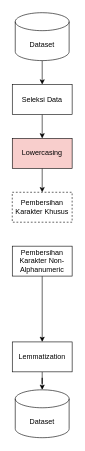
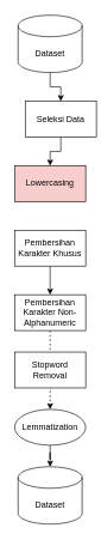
- <mxCell id="5" value="Seleksi Data" style="html=1;dashed=0;whiteSpace=wrap;" vertex="1" parent="1"><mxGeometry x="20" y="140" width="100" height="50" as="geometry" /></mxCell>
+ <mxCell id="5" value="Seleksi Data" style="html=1;dashed=0;whiteSpace=wrap;" vertex="1" parent="1"><mxGeometry x="35" y="140" width="100" height="50" as="geometry" /></mxCell>
- <mxCell id="6" value="" style="edgeStyle=orthogonalEdgeStyle;rounded=0;orthogonalLoop=1;jettySize=auto;html=1;" edge="1" parent="1" source="7" target="9"><mxGeometry relative="1" as="geometry" /></mxCell>
- <mxCell id="9" value="Pembersihan Karakter Khusus" style="html=1;dashed=1;whiteSpace=wrap;" vertex="1" parent="1"><mxGeometry x="20" y="320" width="100" height="50" as="geometry" /></mxCell>
+ <mxCell id="9" value="Pembersihan Karakter Khusus" style="html=1;dashed=0;whiteSpace=wrap;" vertex="1" parent="1"><mxGeometry x="20" y="320" width="100" height="50" as="geometry" /></mxCell>
+ <mxCell id="8" value="" style="edgeStyle=orthogonalEdgeStyle;rounded=0;orthogonalLoop=1;jettySize=auto;html=1;" edge="1" parent="1" source="9" target="11"><mxGeometry relative="1" as="geometry" /></mxCell>
- <mxCell id="10" value="" style="edgeStyle=orthogonalEdgeStyle;rounded=0;orthogonalLoop=1;jettySize=auto;html=1;" edge="1" parent="1" source="11" target="14"><mxGeometry relative="1" as="geometry" /></mxCell>
+ <mxCell id="10" value="" style="edgeStyle=orthogonalEdgeStyle;rounded=0;orthogonalLoop=1;jettySize=auto;html=1;dashed=1;" edge="1" parent="1" source="11" target="14"><mxGeometry relative="1" as="geometry" /></mxCell>
+ <mxCell id="12" value="Stopword Removal" style="html=1;dashed=0;whiteSpace=wrap;" vertex="1" parent="1"><mxGeometry x="20" y="490" width="100" height="50" as="geometry" /></mxCell>
- <mxCell id="14" value="Lemmatization" style="html=1;dashed=0;whiteSpace=wrap;" vertex="1" parent="1"><mxGeometry x="20" y="570" width="100" height="50" as="geometry" /></mxCell>
+ <mxCell id="14" value="Lemmatization" style="ellipse;html=1;dashed=0;whiteSpace=wrap;" vertex="1" parent="1"><mxGeometry x="20" y="570" width="100" height="50" as="geometry" /></mxCell>
